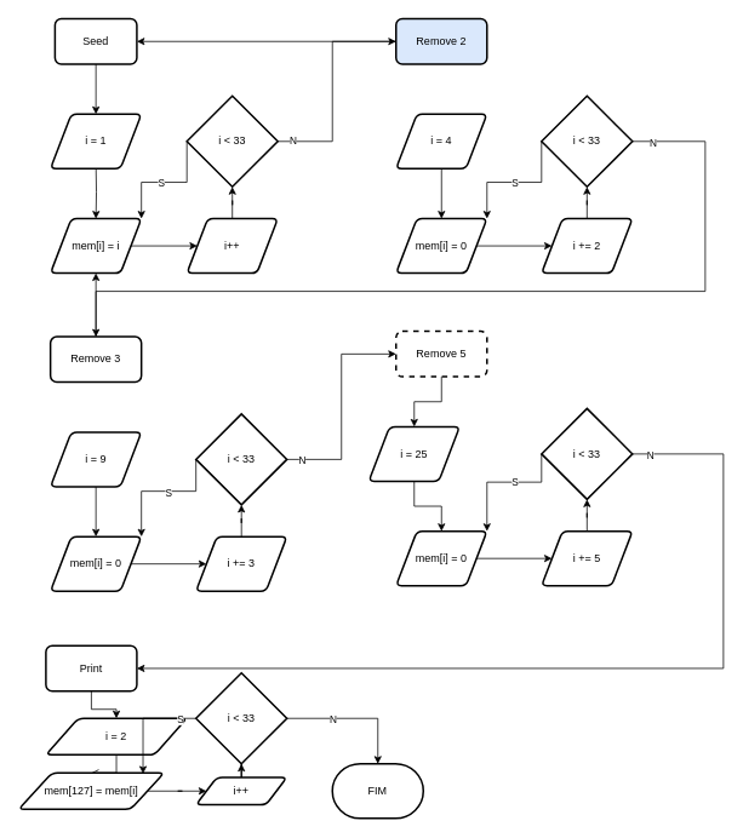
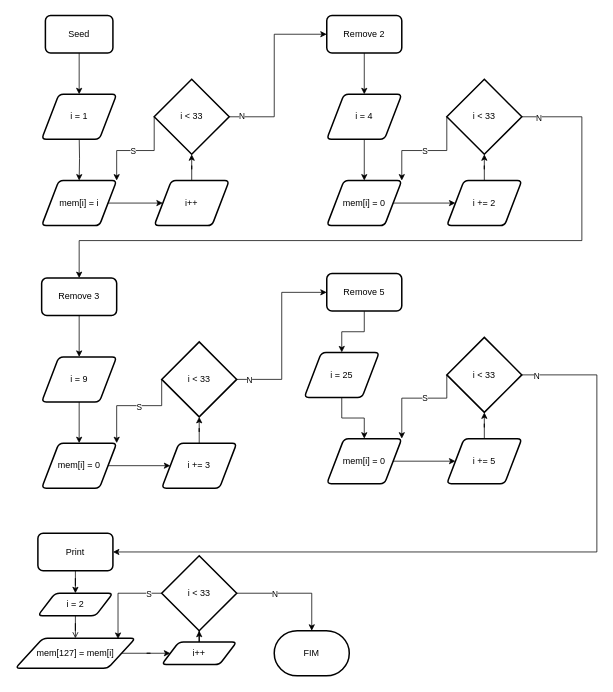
- <mxCell id="13" value="" style="edgeStyle=orthogonalEdgeStyle;rounded=0;orthogonalLoop=1;jettySize=auto;html=1;" edge="1" parent="1" source="14" target="17"><mxGeometry relative="1" as="geometry" /></mxCell>
+ <mxCell id="13" value="" style="edgeStyle=orthogonalEdgeStyle;rounded=0;orthogonalLoop=1;jettySize=auto;html=1;" edge="1" parent="1" source="14" target="20"><mxGeometry relative="1" as="geometry" /></mxCell>
- <mxCell id="14" value="Remove 2" style="rounded=1;whiteSpace=wrap;html=1;absoluteArcSize=1;arcSize=14;strokeWidth=2;fillColor=#dae8fc;" vertex="1" parent="1"><mxGeometry x="435" y="20" width="100" height="50" as="geometry" /></mxCell>
+ <mxCell id="14" value="Remove 2" style="rounded=1;whiteSpace=wrap;html=1;absoluteArcSize=1;arcSize=14;strokeWidth=2;" vertex="1" parent="1"><mxGeometry x="435" y="20" width="100" height="50" as="geometry" /></mxCell>
- <mxCell id="28" value="" style="edgeStyle=orthogonalEdgeStyle;rounded=0;orthogonalLoop=1;jettySize=auto;html=1;" edge="1" parent="1" source="29" target="11"><mxGeometry relative="1" as="geometry" /></mxCell>
+ <mxCell id="28" value="" style="edgeStyle=orthogonalEdgeStyle;rounded=0;orthogonalLoop=1;jettySize=auto;html=1;" edge="1" parent="1" source="29" target="33"><mxGeometry relative="1" as="geometry" /></mxCell>
- <mxCell id="42" value="Remove 5" style="rounded=1;whiteSpace=wrap;html=1;absoluteArcSize=1;arcSize=14;strokeWidth=2;dashed=1;" vertex="1" parent="1"><mxGeometry x="435" y="364" width="100" height="50" as="geometry" /></mxCell>
+ <mxCell id="42" value="Remove 5" style="rounded=1;whiteSpace=wrap;html=1;absoluteArcSize=1;arcSize=14;strokeWidth=2;" vertex="1" parent="1"><mxGeometry x="435" y="364" width="100" height="50" as="geometry" /></mxCell>
- <mxCell id="57" value="i = 2" style="shape=parallelogram;html=1;strokeWidth=2;perimeter=parallelogramPerimeter;whiteSpace=wrap;rounded=1;arcSize=12;size=0.23;" vertex="1" parent="1"><mxGeometry x="50" y="790" width="155" height="40" as="geometry" /></mxCell>
+ <mxCell id="57" value="i = 2" style="shape=parallelogram;html=1;strokeWidth=2;perimeter=parallelogramPerimeter;whiteSpace=wrap;rounded=1;arcSize=12;size=0.23;" vertex="1" parent="1"><mxGeometry x="50" y="790" width="100" height="30" as="geometry" /></mxCell>
